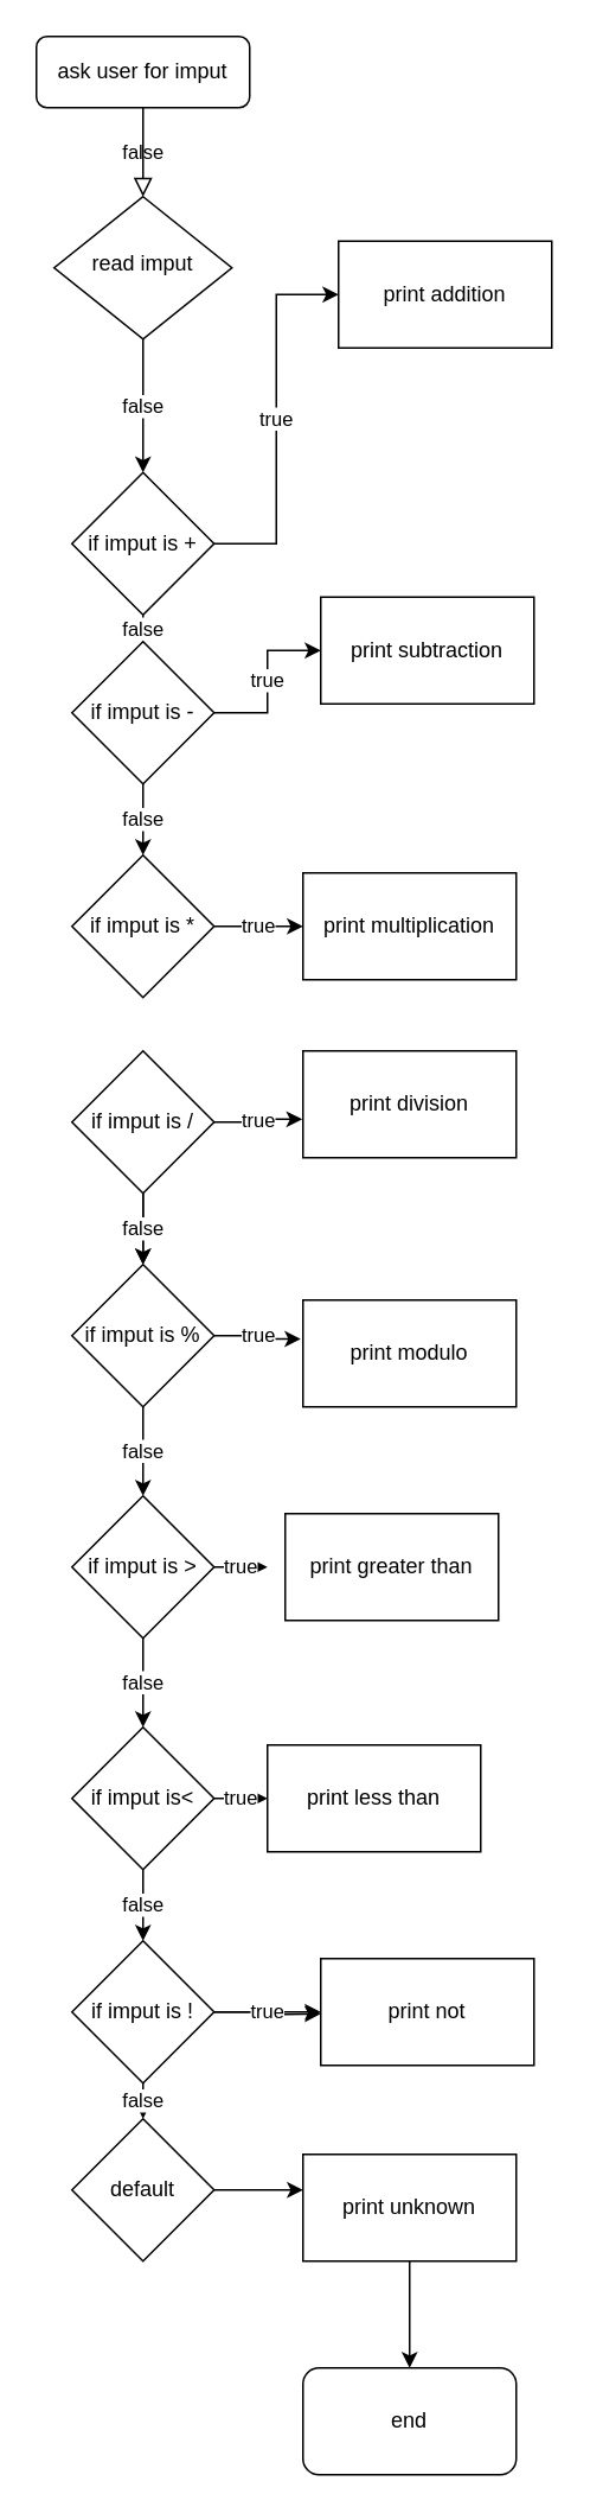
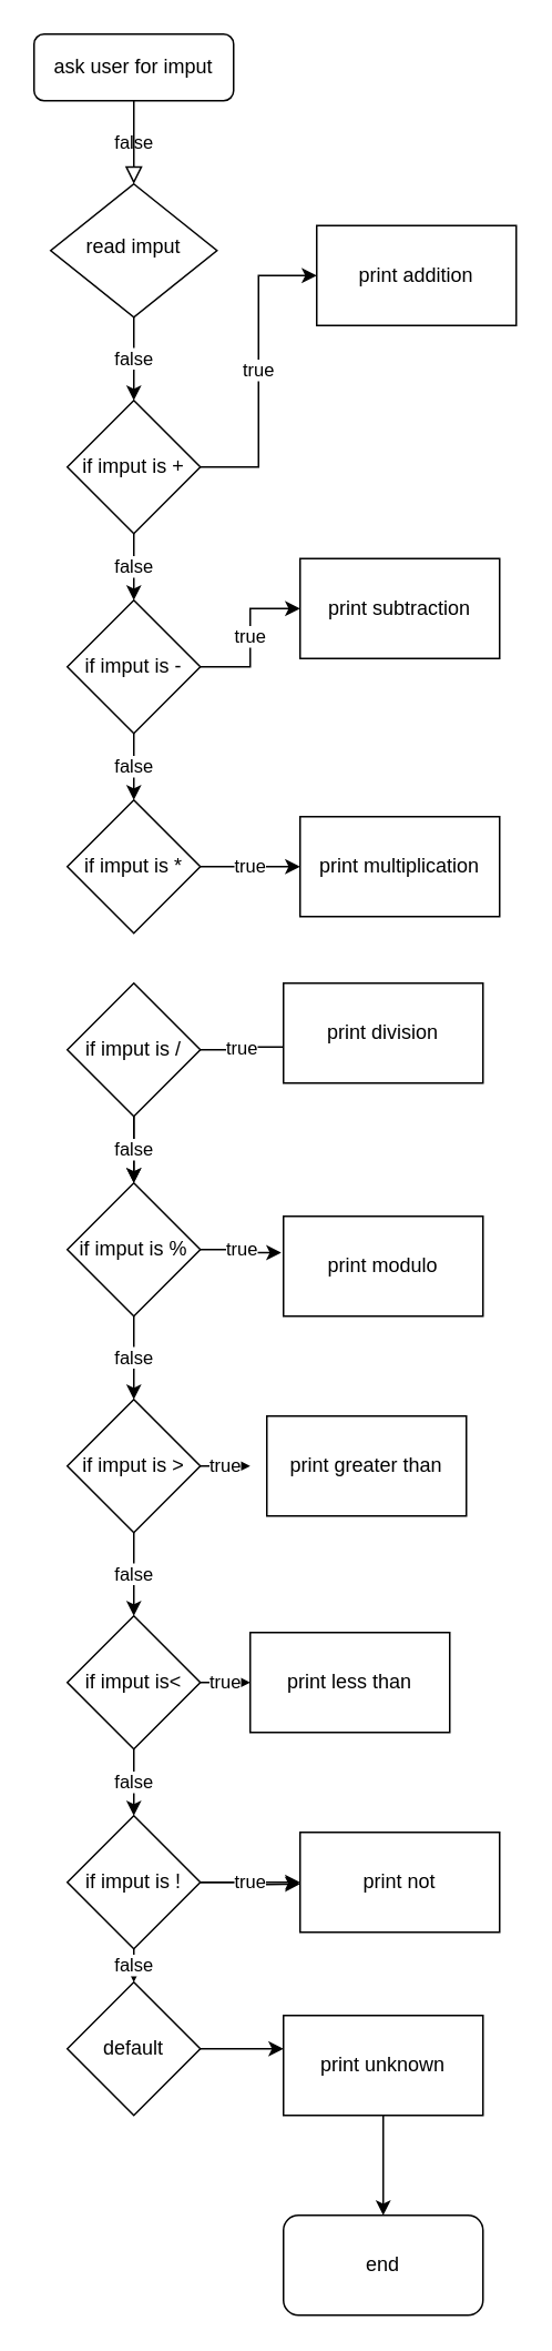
- <mxCell id="8" value="if imput is +" style="rhombus;whiteSpace=wrap;html=1;" vertex="1" parent="1"><mxGeometry x="40" y="265" width="80" height="80" as="geometry" /></mxCell>
+ <mxCell id="8" value="if imput is +" style="rhombus;whiteSpace=wrap;html=1;" vertex="1" parent="1"><mxGeometry x="40" y="240" width="80" height="80" as="geometry" /></mxCell>
- <mxCell id="31" value="print multiplication" style="rounded=0;whiteSpace=wrap;html=1;" vertex="1" parent="1"><mxGeometry x="170" y="490" width="120" height="60" as="geometry" /></mxCell>
+ <mxCell id="31" value="print multiplication" style="rounded=0;whiteSpace=wrap;html=1;" vertex="1" parent="1"><mxGeometry x="180" y="490" width="120" height="60" as="geometry" /></mxCell>
- <mxCell id="37" value="true" style="edgeStyle=orthogonalEdgeStyle;rounded=0;orthogonalLoop=1;jettySize=auto;html=1;exitX=1;exitY=0.5;exitDx=0;exitDy=0;entryX=-0.003;entryY=0.64;entryDx=0;entryDy=0;entryPerimeter=0;" edge="1" parent="1" source="16" target="32"><mxGeometry relative="1" as="geometry" /></mxCell>
+ <mxCell id="37" value="true" style="edgeStyle=orthogonalEdgeStyle;rounded=0;orthogonalLoop=1;jettySize=auto;html=1;exitX=1;exitY=0.5;exitDx=0;exitDy=0;entryX=-0.003;entryY=0.64;entryDx=0;entryDy=0;entryPerimeter=0;endArrow=none;" edge="1" parent="1" source="16" target="32"><mxGeometry relative="1" as="geometry" /></mxCell>
